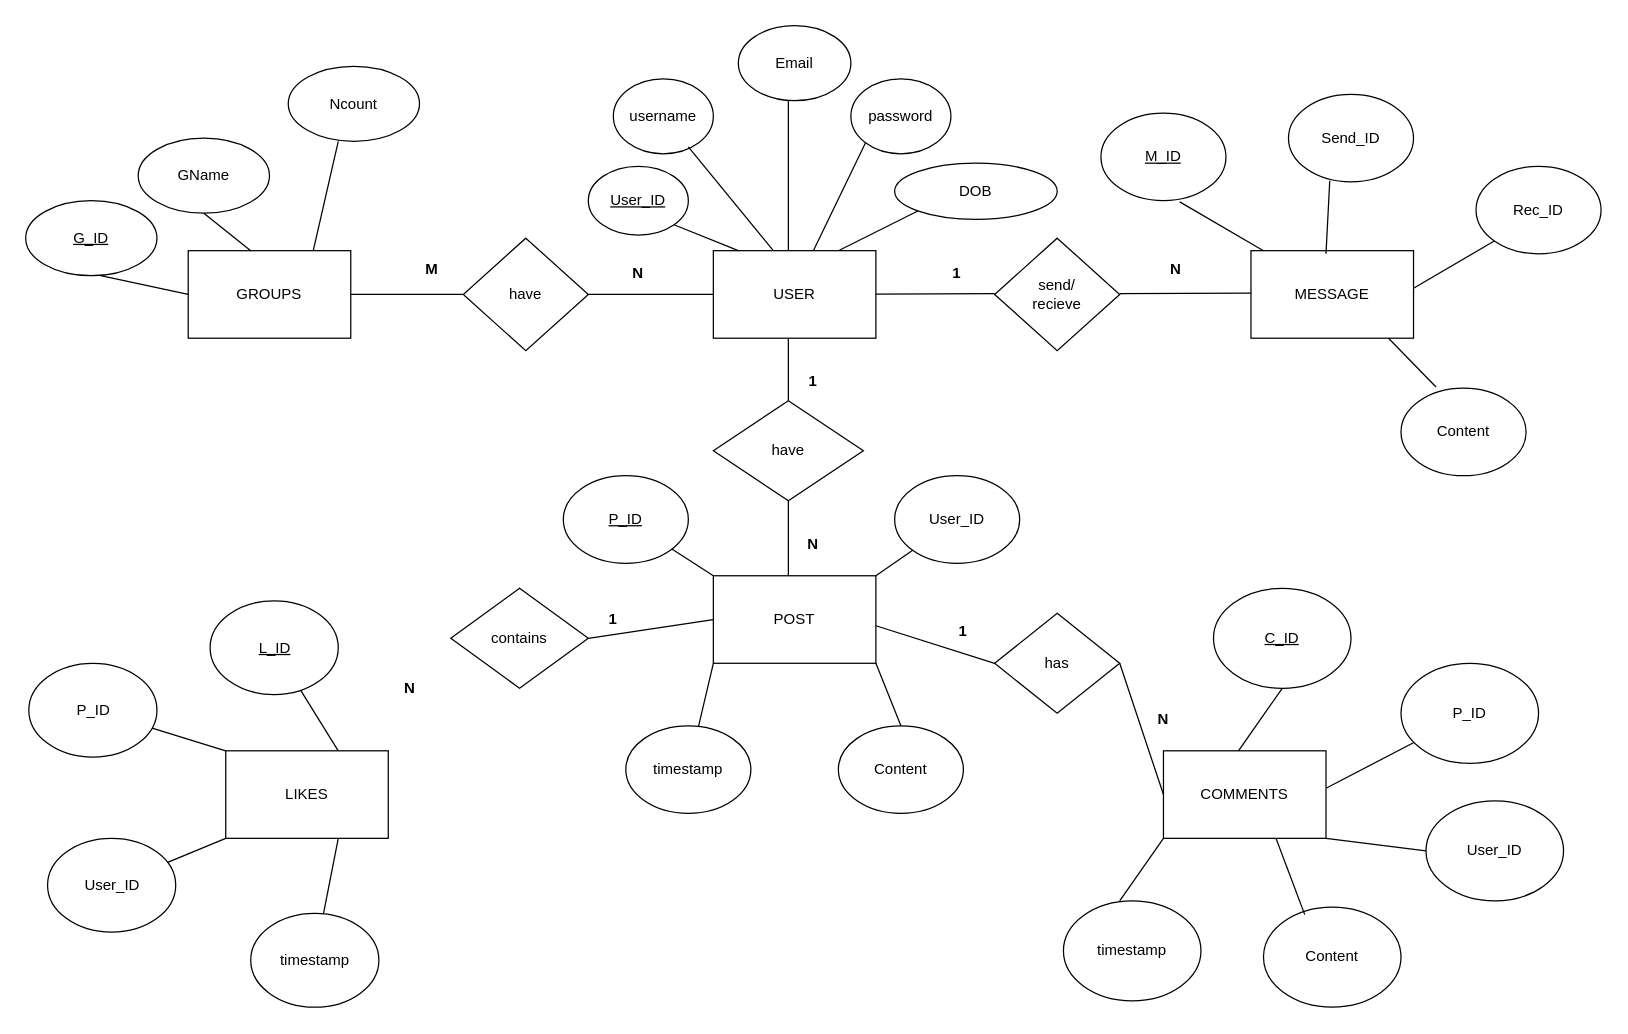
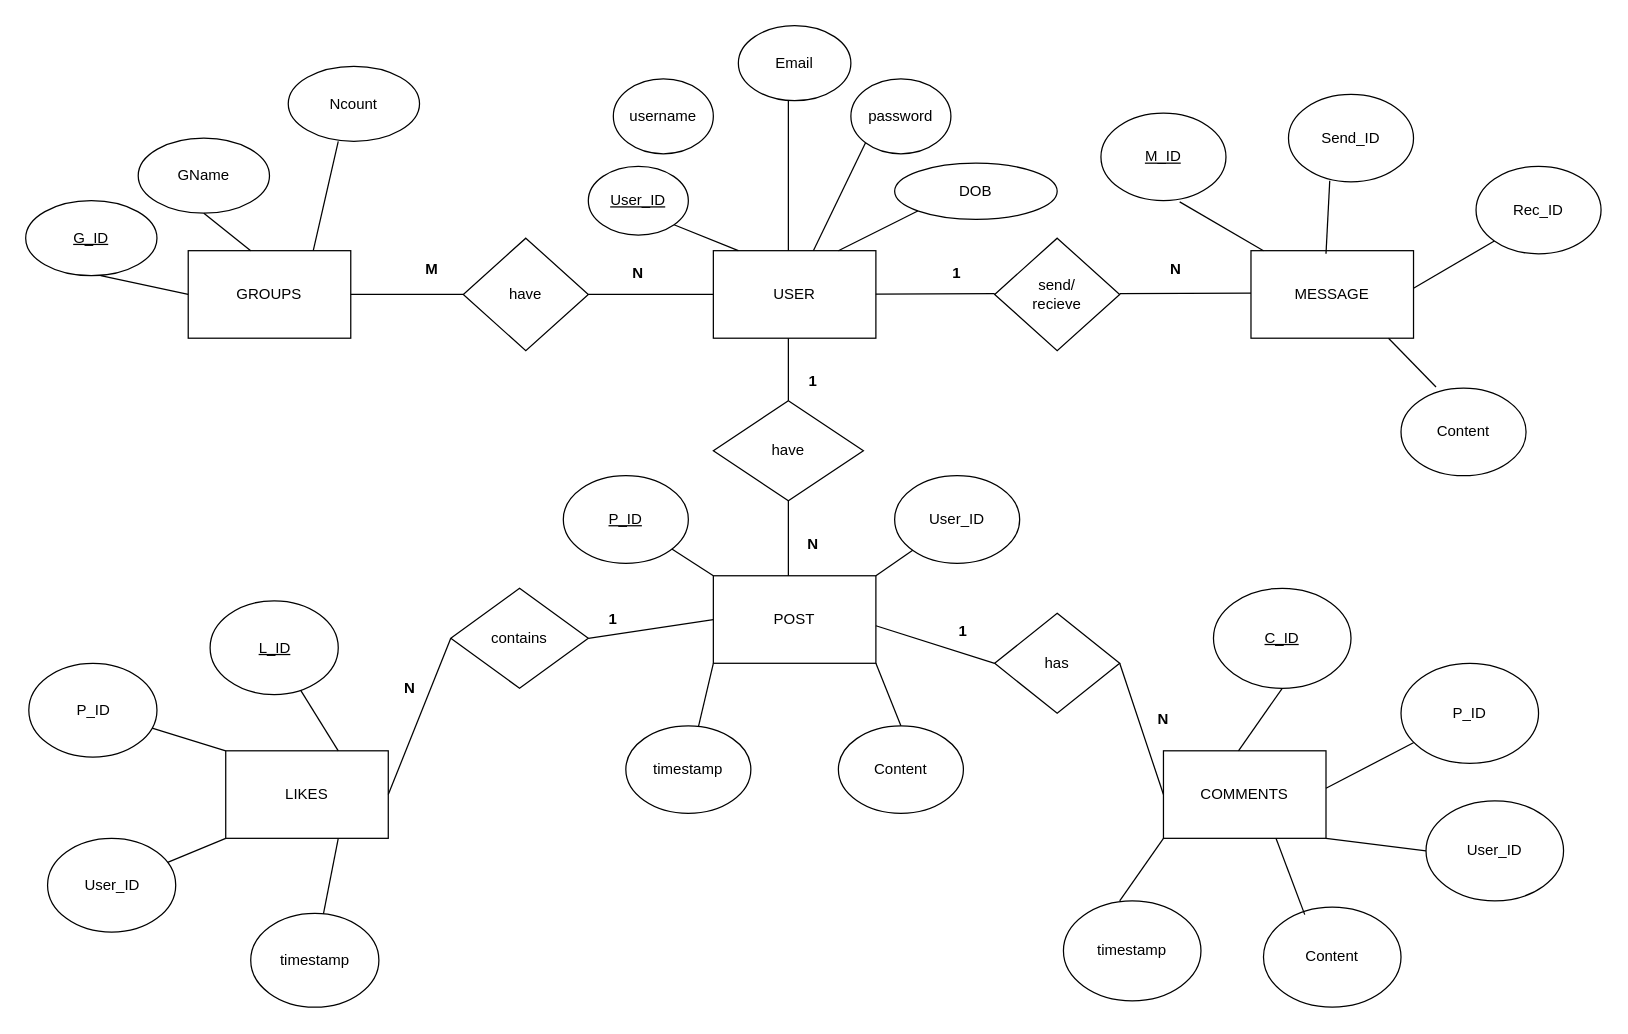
- <mxCell id="47" value="" style="endArrow=none;html=1;rounded=0;entryX=0.75;entryY=0.908;entryDx=0;entryDy=0;entryPerimeter=0;exitX=0.369;exitY=0;exitDx=0;exitDy=0;exitPerimeter=0;" edge="1" parent="1" source="16" target="32"><mxGeometry width="50" height="50" relative="1" as="geometry"><mxPoint x="610" y="190" as="sourcePoint" /><mxPoint x="650" y="150" as="targetPoint" /></mxGeometry></mxCell>
+ <mxCell id="22" value="" style="endArrow=none;html=1;rounded=0;entryX=0;entryY=0.5;entryDx=0;entryDy=0;exitX=1;exitY=0.5;exitDx=0;exitDy=0;" edge="1" parent="1" source="5" target="11"><mxGeometry width="50" height="50" relative="1" as="geometry"><mxPoint x="280" y="630" as="sourcePoint" /><mxPoint x="330" y="580" as="targetPoint" /></mxGeometry></mxCell>
